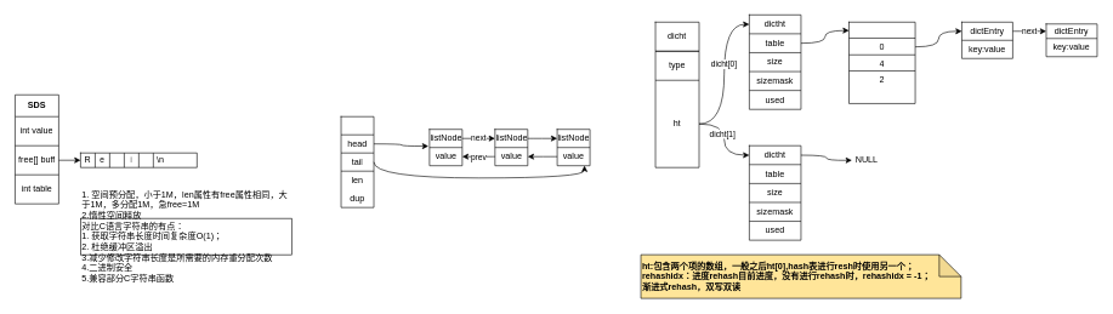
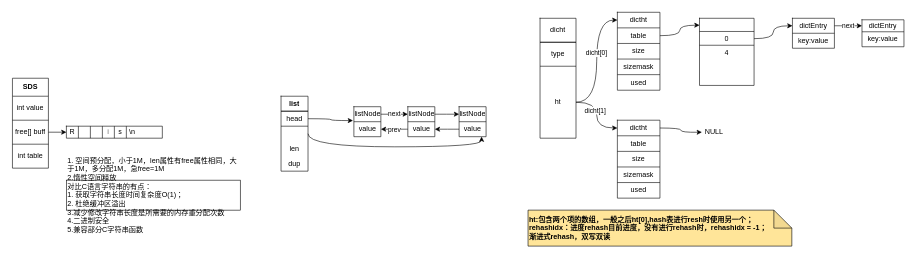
- <mxCell id="71" value="2" style="shape=partialRectangle;html=1;whiteSpace=wrap;connectable=0;overflow=hidden;fillColor=none;top=0;left=0;bottom=0;right=0;" vertex="1" parent="70"><mxGeometry width="91" height="22" as="geometry" /></mxCell>
+ <mxCell id="33" value="&lt;b&gt;list&lt;/b&gt;" style="shape=partialRectangle;html=1;whiteSpace=wrap;connectable=0;overflow=hidden;fillColor=none;top=0;left=0;bottom=0;right=0;container=0;" vertex="1" parent="32"><mxGeometry width="45" height="25" as="geometry" /></mxCell>
- <mxCell id="13" value="e" style="shape=partialRectangle;html=1;whiteSpace=wrap;connectable=0;fillColor=none;top=0;left=0;bottom=0;right=0;overflow=hidden;" vertex="1" parent="11"><mxGeometry x="20" width="20" height="20" as="geometry" /></mxCell>
+ <mxCell id="15" value="s" style="shape=partialRectangle;html=1;whiteSpace=wrap;connectable=0;fillColor=none;top=0;left=0;bottom=0;right=0;overflow=hidden;" vertex="1" parent="11"><mxGeometry x="80" width="20" height="20" as="geometry" /></mxCell>
- <mxCell id="37" value="tail" style="shape=partialRectangle;html=1;whiteSpace=wrap;connectable=0;overflow=hidden;fillColor=none;top=0;left=0;bottom=0;right=0;container=0;" vertex="1" parent="36"><mxGeometry width="45" height="25" as="geometry" /></mxCell>
